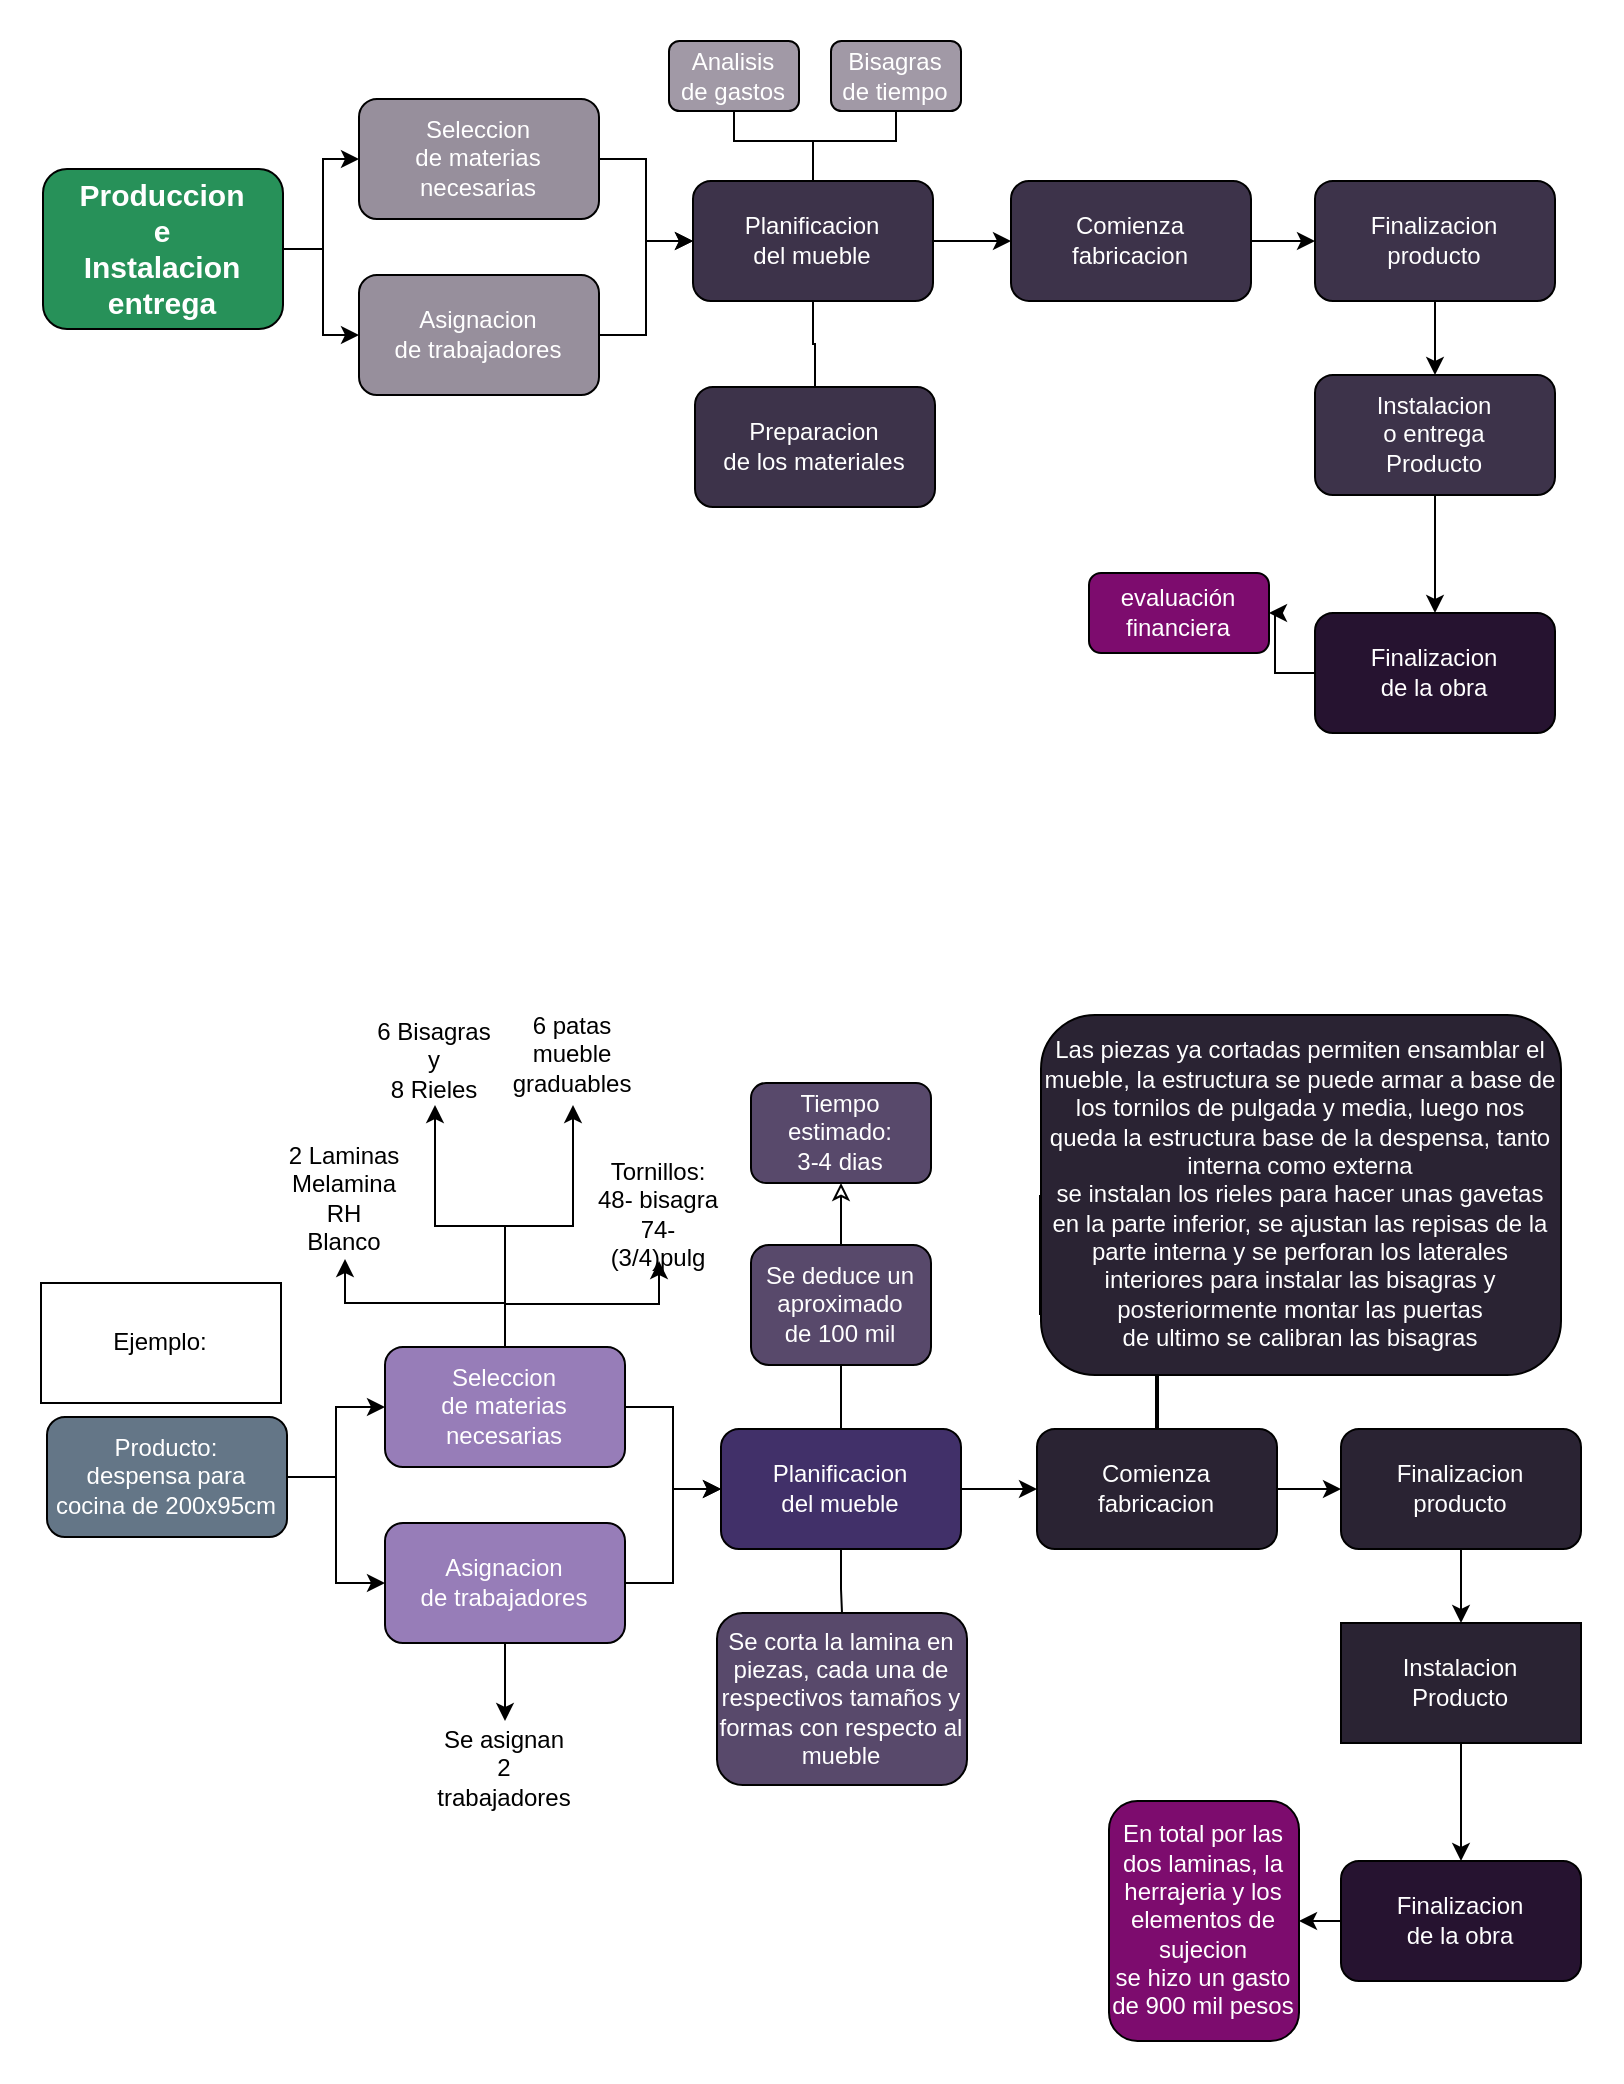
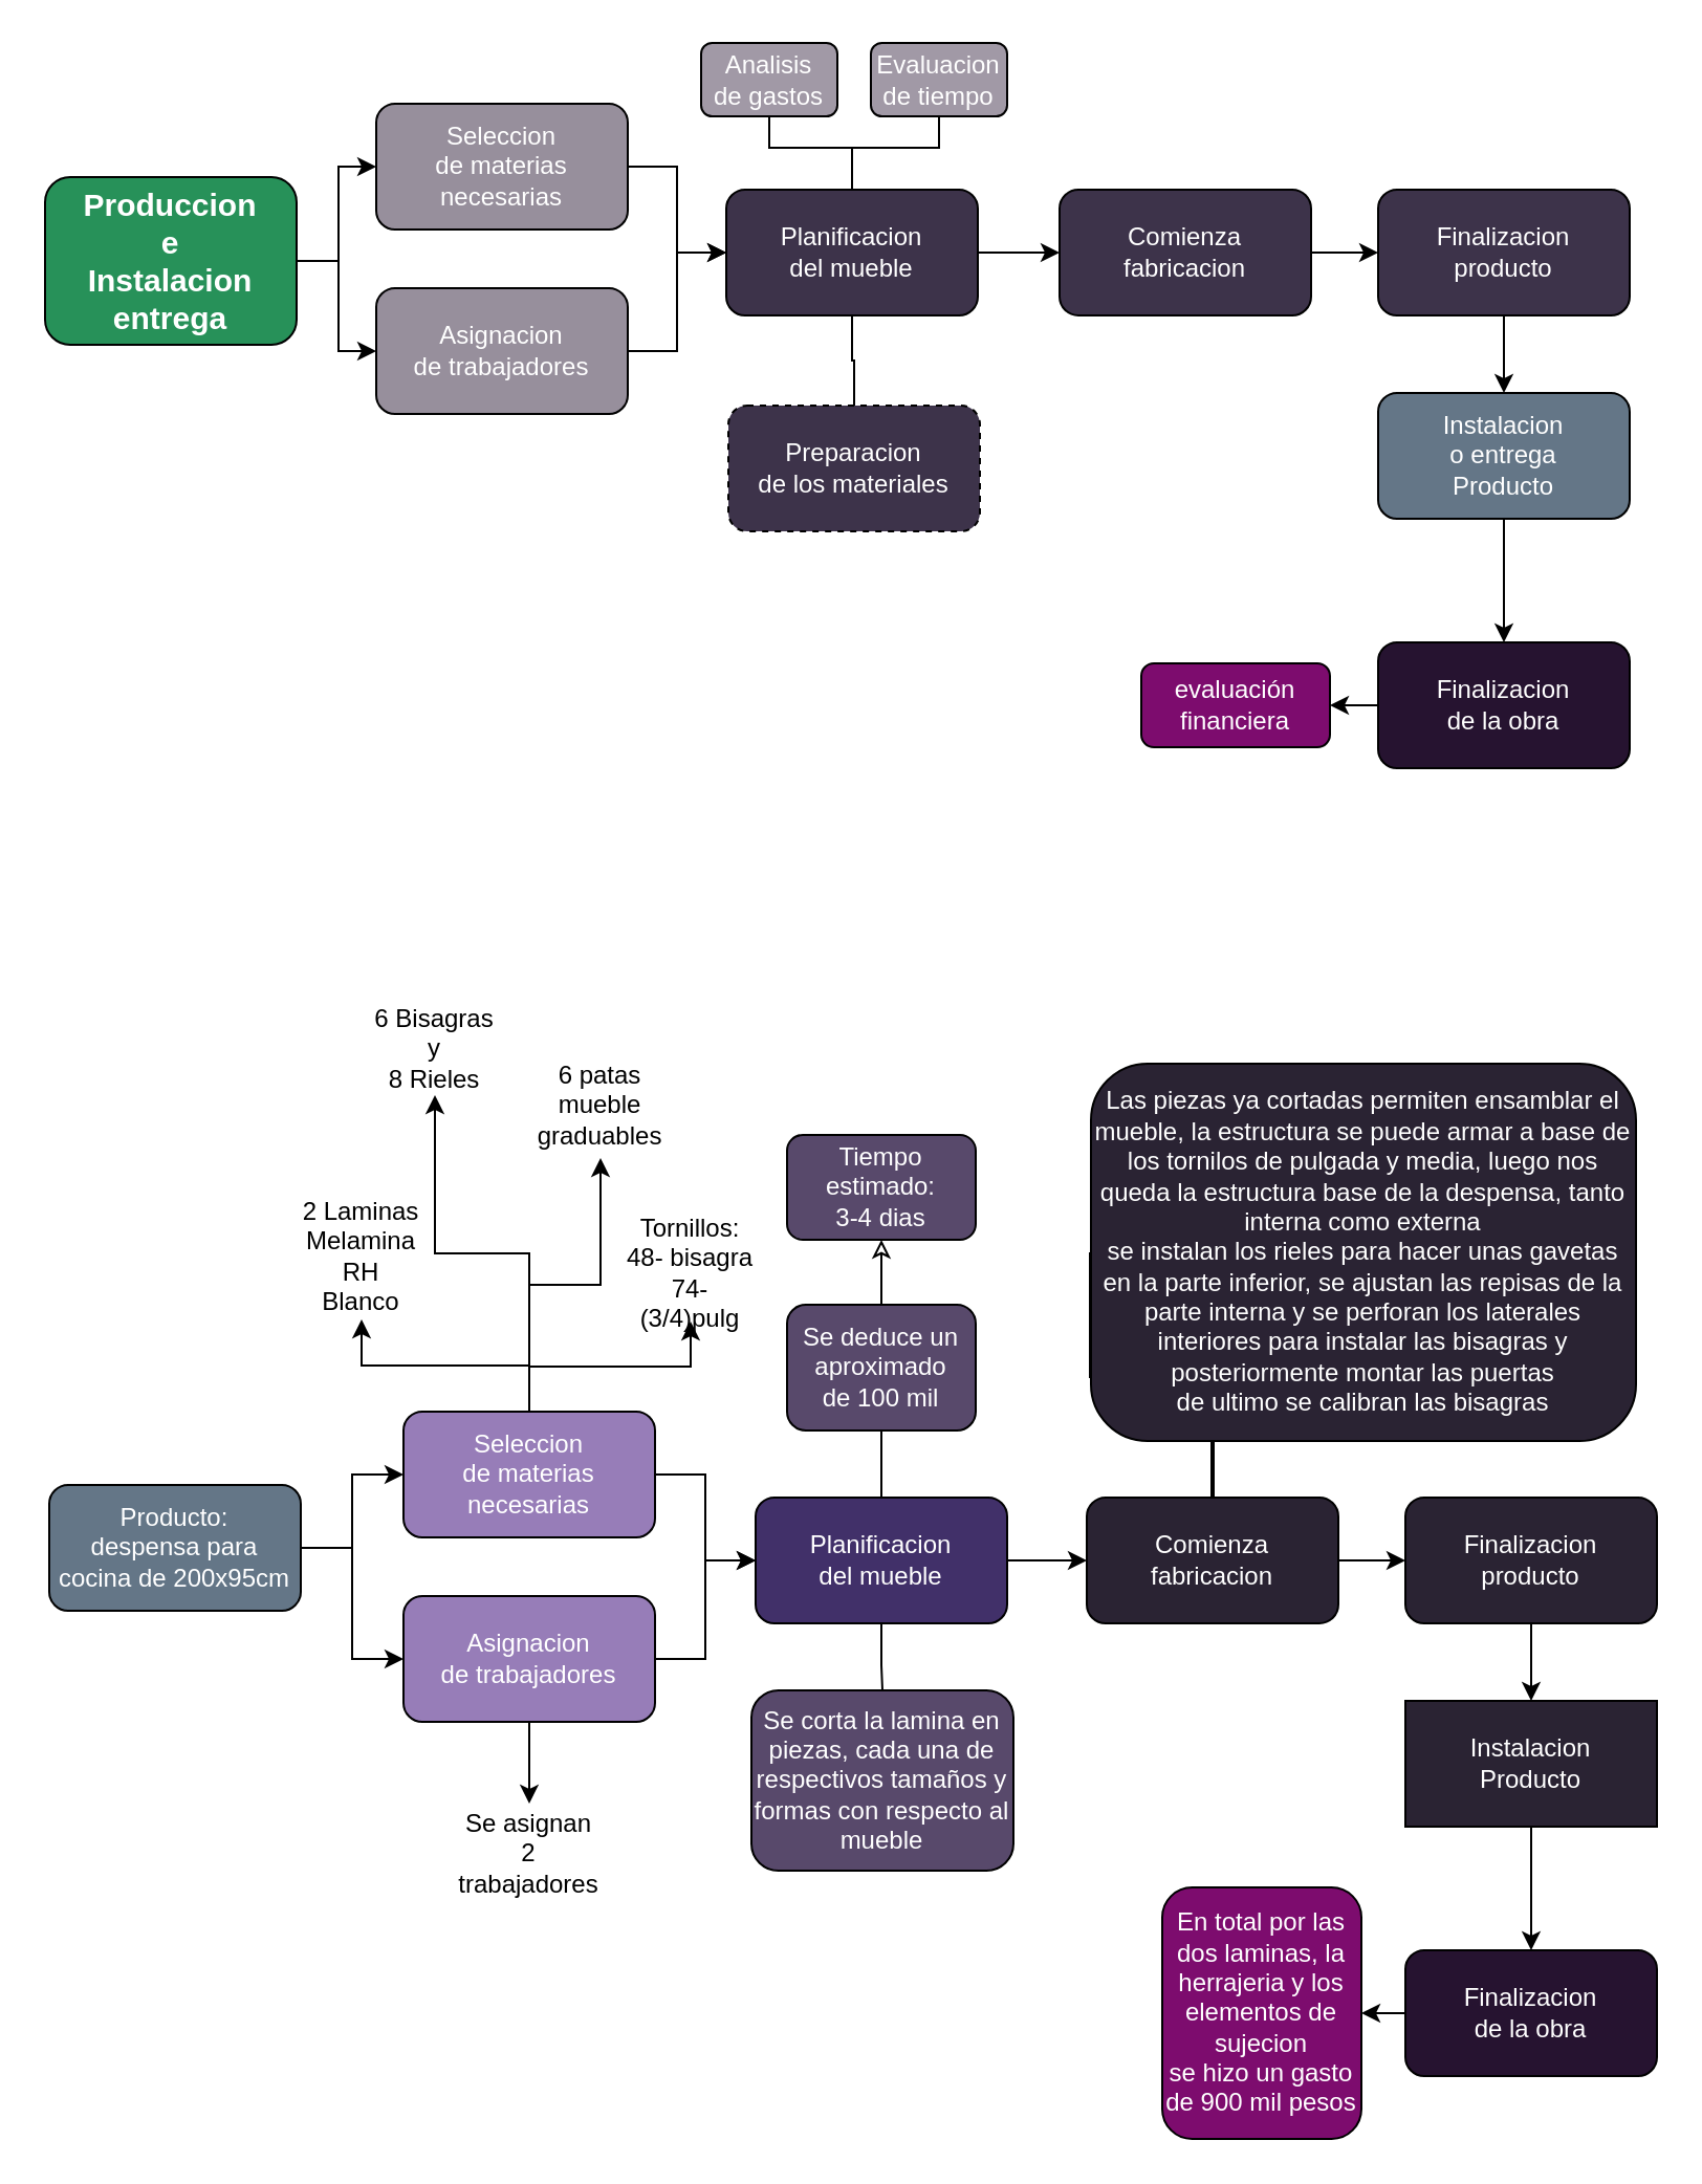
- <mxCell id="57" value="Bisagras de tiempo" style="text;html=1;strokeColor=#000000;fillColor=#A199A6;align=center;verticalAlign=middle;whiteSpace=wrap;rounded=1;fontColor=#FFFFFF;" vertex="1" parent="1"><mxGeometry x="415" y="20" width="65" height="35" as="geometry" /></mxCell>
+ <mxCell id="57" value="Evaluacion de tiempo" style="text;html=1;strokeColor=#000000;fillColor=#A199A6;align=center;verticalAlign=middle;whiteSpace=wrap;rounded=1;fontColor=#FFFFFF;" vertex="1" parent="1"><mxGeometry x="415" y="20" width="65" height="35" as="geometry" /></mxCell>
- <mxCell id="19" value="&lt;div&gt;Instalacion &lt;br&gt;&lt;/div&gt;&lt;div&gt;o entrega&lt;br&gt;&lt;/div&gt;&lt;div&gt;Producto&lt;br&gt;&lt;/div&gt;" style="whiteSpace=wrap;html=1;rounded=1;fillColor=#3D334A;fontColor=#FFFFFF;strokeColor=#000000;" vertex="1" parent="1"><mxGeometry x="657" y="187" width="120" height="60" as="geometry" /></mxCell>
+ <mxCell id="19" value="&lt;div&gt;Instalacion &lt;br&gt;&lt;/div&gt;&lt;div&gt;o entrega&lt;br&gt;&lt;/div&gt;&lt;div&gt;Producto&lt;br&gt;&lt;/div&gt;" style="whiteSpace=wrap;html=1;rounded=1;fillColor=#647687;fontColor=#FFFFFF;strokeColor=#000000;" vertex="1" parent="1"><mxGeometry x="657" y="187" width="120" height="60" as="geometry" /></mxCell>
- <mxCell id="60" value="&lt;div&gt;Preparacion &lt;br&gt;&lt;/div&gt;&lt;div&gt;de los materiales&lt;/div&gt;" style="whiteSpace=wrap;html=1;fillColor=#3D334A;rounded=1;fontColor=#FFFFFF;strokeColor=#000000;" vertex="1" parent="1"><mxGeometry x="347" y="193" width="120" height="60" as="geometry" /></mxCell>
+ <mxCell id="60" value="&lt;div&gt;Preparacion &lt;br&gt;&lt;/div&gt;&lt;div&gt;de los materiales&lt;/div&gt;" style="whiteSpace=wrap;html=1;fillColor=#3D334A;rounded=1;fontColor=#FFFFFF;strokeColor=#000000;dashed=1;" vertex="1" parent="1"><mxGeometry x="347" y="193" width="120" height="60" as="geometry" /></mxCell>
- <mxCell id="22" value="evaluación financiera" style="whiteSpace=wrap;html=1;rounded=1;fillColor=#7D0C6E;strokeColor=#000000;fontColor=#FFFFFF;" vertex="1" parent="1"><mxGeometry x="544" y="286" width="90" height="40" as="geometry" /></mxCell>
+ <mxCell id="22" value="evaluación financiera" style="whiteSpace=wrap;html=1;rounded=1;fillColor=#7D0C6E;strokeColor=#000000;fontColor=#FFFFFF;" vertex="1" parent="1"><mxGeometry x="544" y="316" width="90" height="40" as="geometry" /></mxCell>
- <mxCell id="53" value="6 Bisagras&lt;div&gt;y&lt;br&gt;&lt;/div&gt;&lt;div&gt;8 Rieles&lt;br&gt;&lt;/div&gt;" style="text;html=1;strokeColor=none;fillColor=none;align=center;verticalAlign=middle;whiteSpace=wrap;rounded=0;" vertex="1" parent="1"><mxGeometry x="187" y="507" width="60" height="45" as="geometry" /></mxCell>
+ <mxCell id="53" value="6 Bisagras&lt;div&gt;y&lt;br&gt;&lt;/div&gt;&lt;div&gt;8 Rieles&lt;br&gt;&lt;/div&gt;" style="text;html=1;strokeColor=none;fillColor=none;align=center;verticalAlign=middle;whiteSpace=wrap;rounded=0;" vertex="1" parent="1"><mxGeometry x="177" y="477" width="60" height="45" as="geometry" /></mxCell>
- <mxCell id="51" value="Ejemplo:" style="rounded=0;whiteSpace=wrap;html=1;" vertex="1" parent="1"><mxGeometry x="20" y="641" width="120" height="60" as="geometry" /></mxCell>
